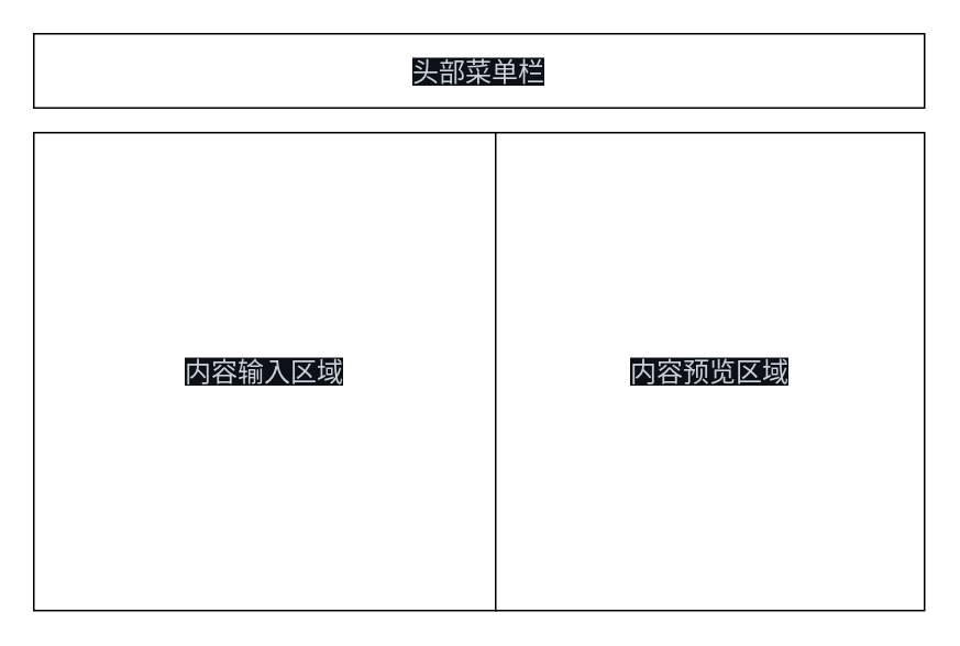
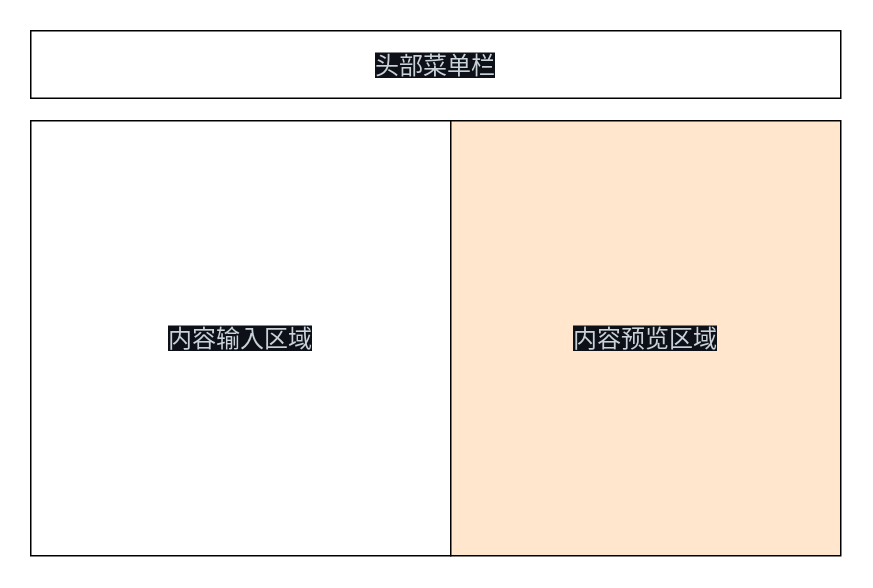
- <mxCell id="4" value="&lt;span style=&quot;color: rgb(201 , 209 , 217) ; font-family: , , &amp;#34;segoe ui&amp;#34; , &amp;#34;helvetica&amp;#34; , &amp;#34;arial&amp;#34; , sans-serif , &amp;#34;apple color emoji&amp;#34; , &amp;#34;segoe ui emoji&amp;#34; ; font-size: 16px ; white-space: normal ; background-color: rgb(13 , 17 , 23)&quot;&gt;内容预览区域&lt;/span&gt;" style="rounded=0;whiteSpace=wrap;html=1;" parent="1" vertex="1"><mxGeometry x="300" y="80" width="260" height="290" as="geometry" /></mxCell>
+ <mxCell id="4" value="&lt;span style=&quot;color: rgb(201 , 209 , 217) ; font-family: , , &amp;#34;segoe ui&amp;#34; , &amp;#34;helvetica&amp;#34; , &amp;#34;arial&amp;#34; , sans-serif , &amp;#34;apple color emoji&amp;#34; , &amp;#34;segoe ui emoji&amp;#34; ; font-size: 16px ; white-space: normal ; background-color: rgb(13 , 17 , 23)&quot;&gt;内容预览区域&lt;/span&gt;" style="rounded=0;whiteSpace=wrap;html=1;fillColor=#ffe6cc;" parent="1" vertex="1"><mxGeometry x="300" y="80" width="260" height="290" as="geometry" /></mxCell>
